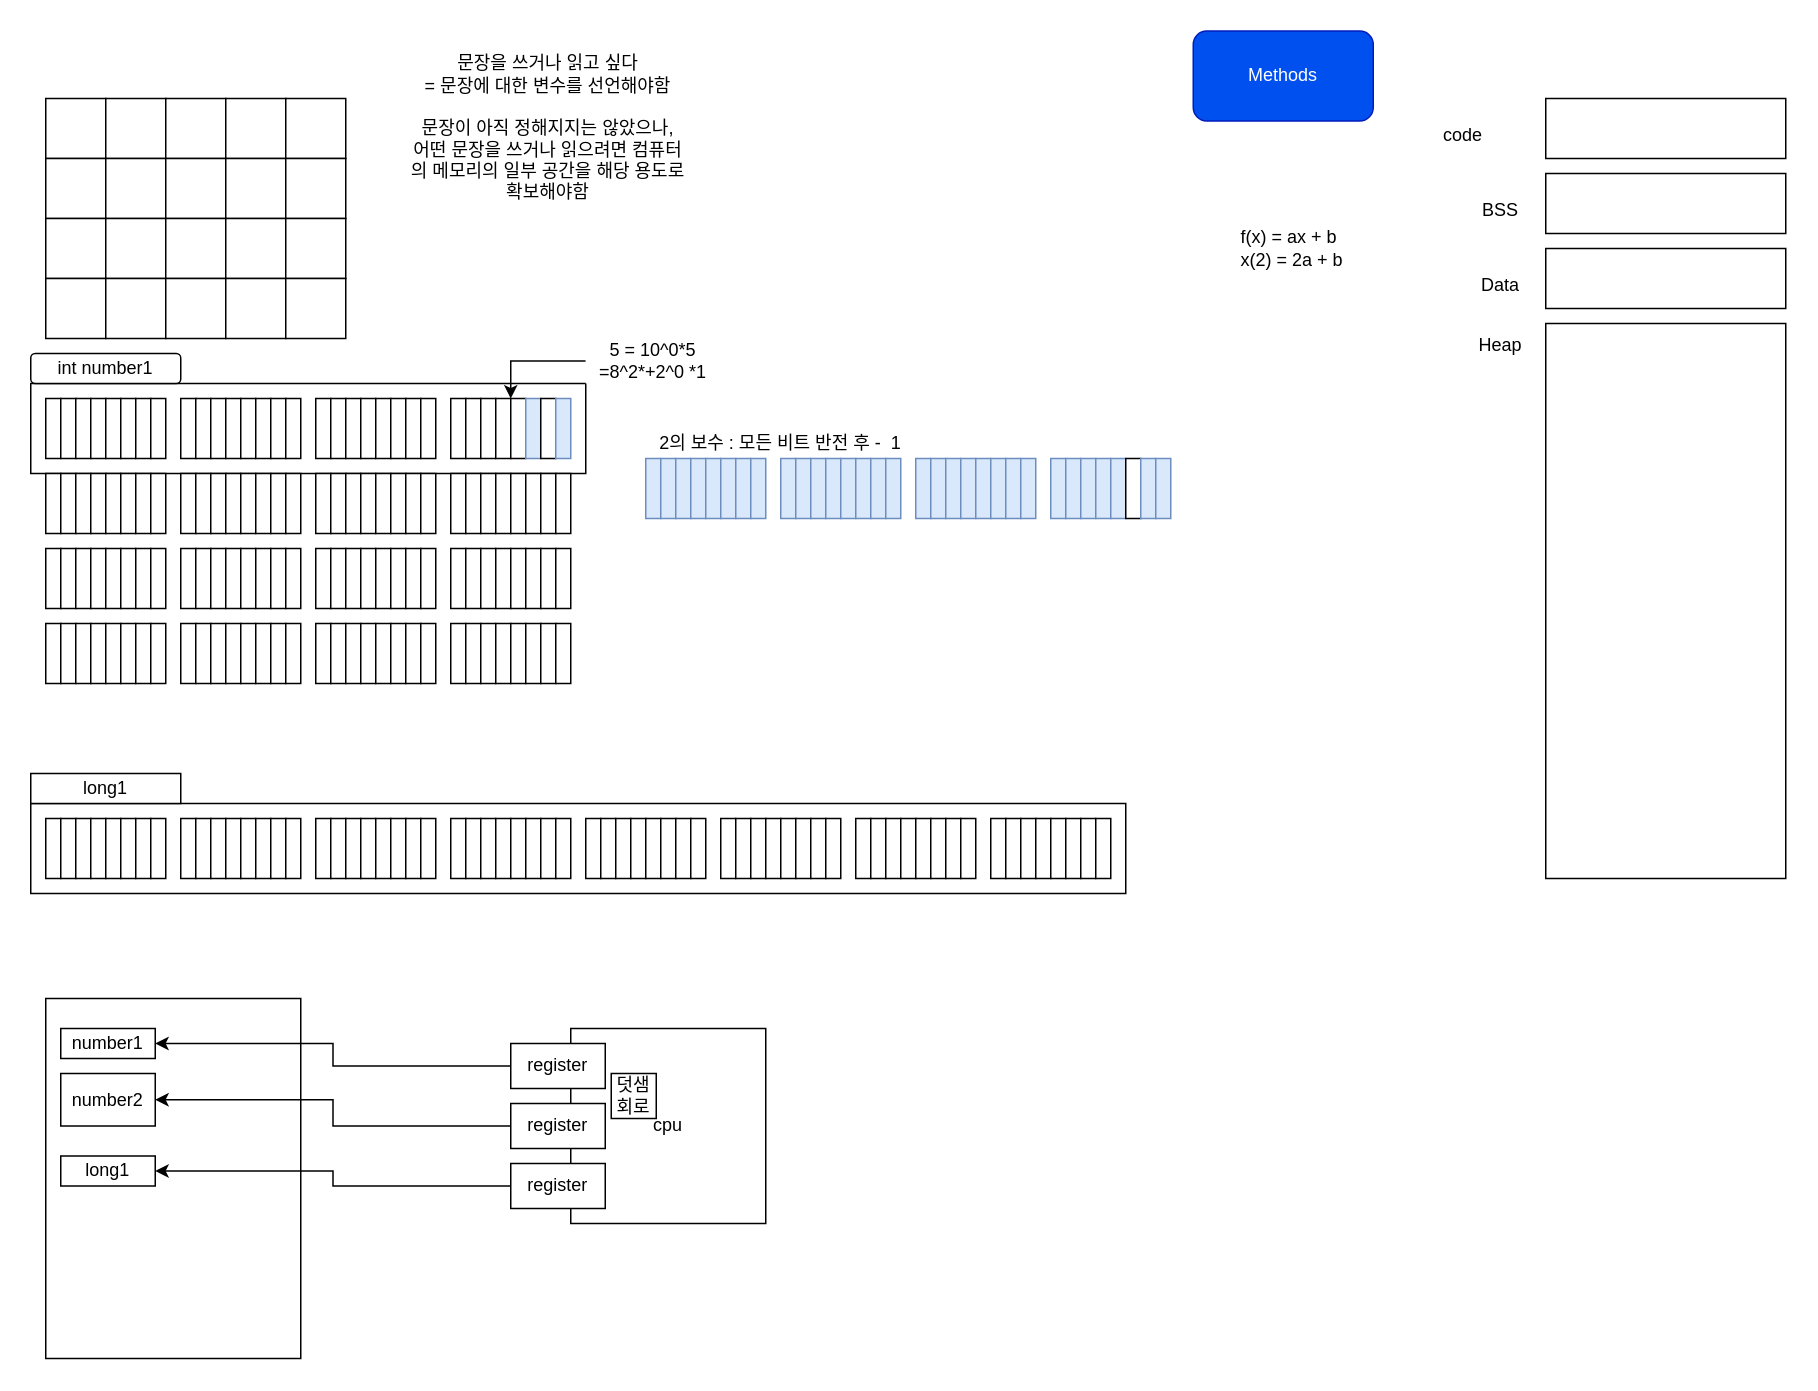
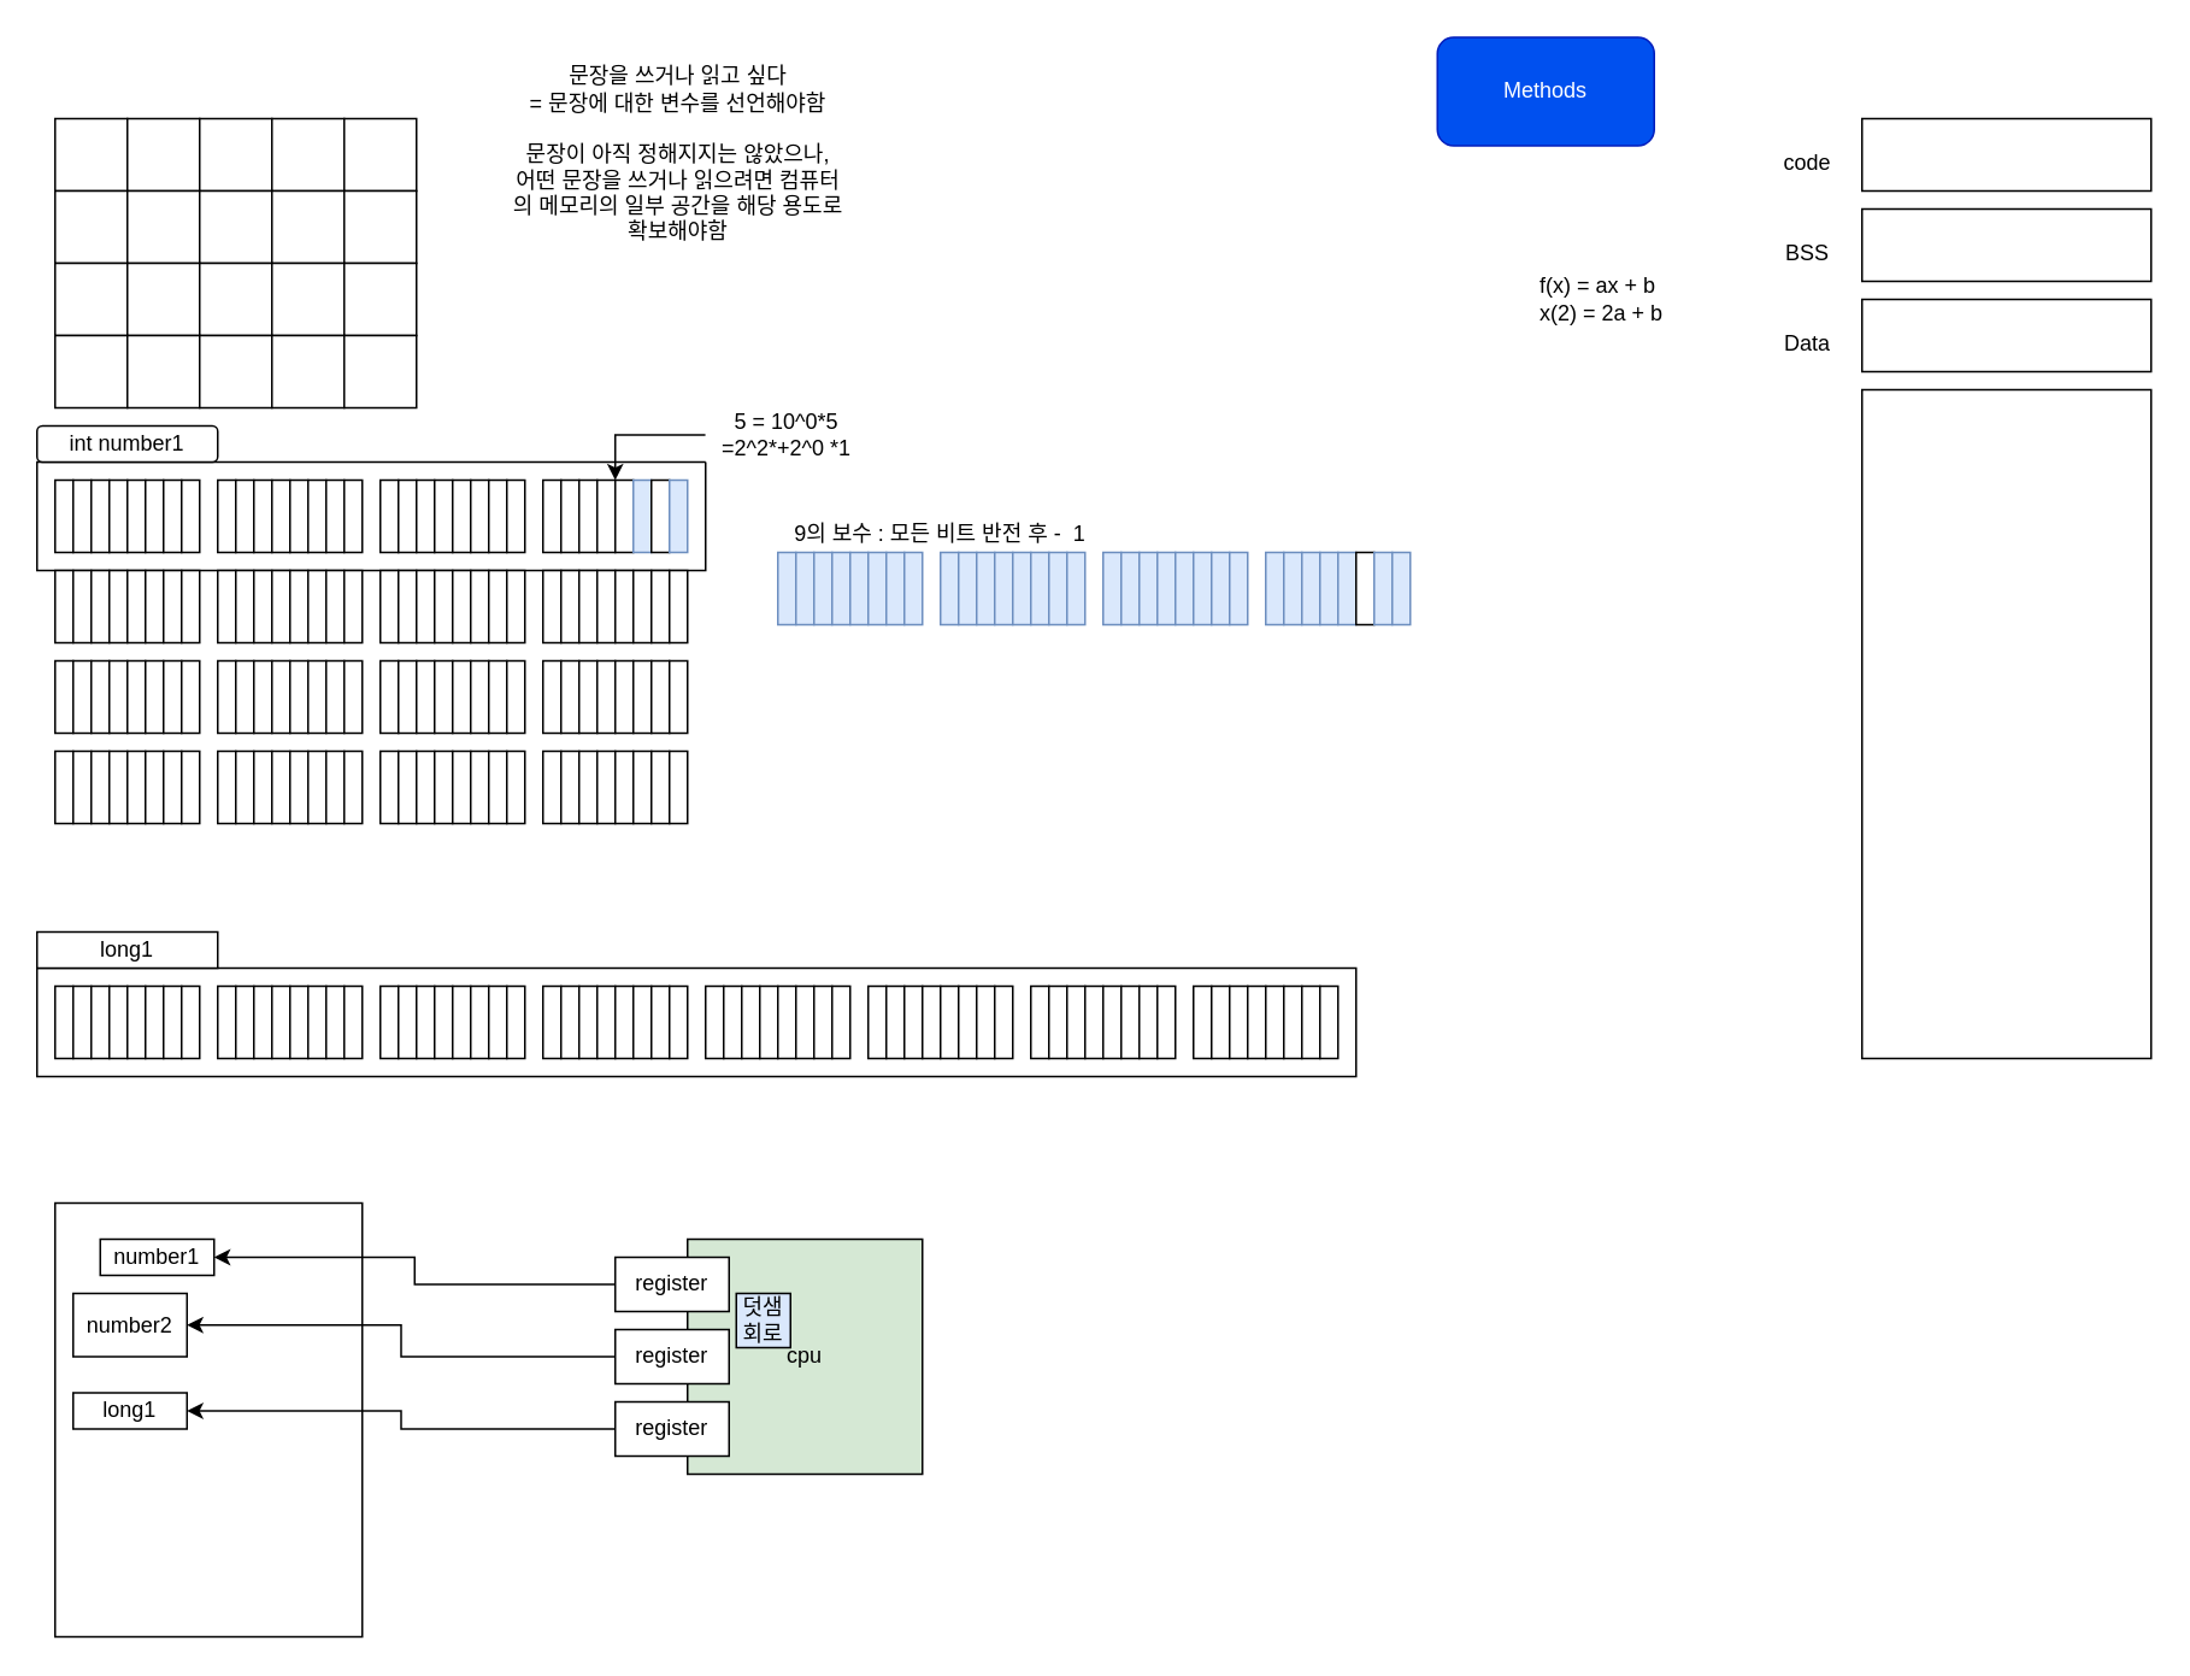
- <mxCell id="24" value="문장을 쓰거나 읽고 싶다 &lt;br&gt;= 문장에 대한 변수를 선언해야함&lt;br&gt;&lt;br&gt;문장이 아직 정해지지는 않았으나,&lt;br&gt;어떤 문장을 쓰거나 읽으려면 컴퓨터의 메모리의 일부 공간을 해당 용도로 확보해야함" style="rounded=0;whiteSpace=wrap;html=1;strokeColor=none;" vertex="1" parent="1"><mxGeometry x="270" width="190" height="120" as="geometry" y="25" /></mxCell>
+ <mxCell id="24" value="문장을 쓰거나 읽고 싶다 &lt;br&gt;= 문장에 대한 변수를 선언해야함&lt;br&gt;&lt;br&gt;문장이 아직 정해지지는 않았으나,&lt;br&gt;어떤 문장을 쓰거나 읽으려면 컴퓨터의 메모리의 일부 공간을 해당 용도로 확보해야함" style="rounded=0;whiteSpace=wrap;html=1;strokeColor=none;" vertex="1" parent="1"><mxGeometry x="280" y="25" width="190" height="120" as="geometry" /></mxCell>
- <mxCell id="272" value="code" style="text;html=1;strokeColor=none;fillColor=none;align=center;verticalAlign=middle;whiteSpace=wrap;rounded=0;" vertex="1" parent="1"><mxGeometry x="945" y="75" width="60" height="30" as="geometry" /></mxCell>
+ <mxCell id="272" value="code" style="text;html=1;strokeColor=none;fillColor=none;align=center;verticalAlign=middle;whiteSpace=wrap;rounded=0;" vertex="1" parent="1"><mxGeometry x="970" y="75" width="60" height="30" as="geometry" /></mxCell>
- <mxCell id="267" value="f(x) = ax + b&lt;br&gt;x(2) = 2a + b" style="rounded=0;whiteSpace=wrap;html=1;align=left;strokeColor=none;" vertex="1" parent="1"><mxGeometry x="825" y="125" width="120" height="80" as="geometry" /></mxCell>
+ <mxCell id="267" value="f(x) = ax + b&lt;br&gt;x(2) = 2a + b" style="rounded=0;whiteSpace=wrap;html=1;align=left;strokeColor=none;" vertex="1" parent="1"><mxGeometry x="850" y="125" width="120" height="80" as="geometry" /></mxCell>
- <mxCell id="275" value="Heap" style="text;html=1;strokeColor=none;fillColor=none;align=center;verticalAlign=middle;whiteSpace=wrap;rounded=0;" vertex="1" parent="1"><mxGeometry x="970" y="215" width="60" height="30" as="geometry" /></mxCell>
- <mxCell id="155" value="5 = 10^0*5&lt;br&gt;=8^2*+2^0 *1" style="rounded=0;whiteSpace=wrap;html=1;strokeColor=none;" vertex="1" parent="1"><mxGeometry x="390" y="225" width="90" height="30" as="geometry" /></mxCell>
+ <mxCell id="155" value="5 = 10^0*5&lt;br&gt;=2^2*+2^0 *1" style="rounded=0;whiteSpace=wrap;html=1;strokeColor=none;" vertex="1" parent="1"><mxGeometry x="390" y="225" width="90" height="30" as="geometry" /></mxCell>
- <mxCell id="156" value="2의 보수 : 모든 비트 반전 후 -&amp;nbsp; 1" style="rounded=0;whiteSpace=wrap;html=1;strokeColor=none;" vertex="1" parent="1"><mxGeometry x="430" y="285" width="180" height="20" as="geometry" /></mxCell>
+ <mxCell id="156" value="9의 보수 : 모든 비트 반전 후 -&amp;nbsp; 1" style="rounded=0;whiteSpace=wrap;html=1;strokeColor=none;" vertex="1" parent="1"><mxGeometry x="430" y="285" width="180" height="20" as="geometry" /></mxCell>
- <mxCell id="197" value="number1" style="rounded=0;whiteSpace=wrap;html=1;" vertex="1" parent="1"><mxGeometry x="40" y="685" width="63" height="20" as="geometry" /></mxCell>
+ <mxCell id="197" value="number1" style="rounded=0;whiteSpace=wrap;html=1;" vertex="1" parent="1"><mxGeometry x="55" y="685" width="63" height="20" as="geometry" /></mxCell>
- <mxCell id="200" value="덧샘&lt;br&gt;회로" style="rounded=0;whiteSpace=wrap;html=1;" vertex="1" parent="1"><mxGeometry x="407" y="715" width="30" height="30" as="geometry" /></mxCell>
+ <mxCell id="200" value="덧샘&lt;br&gt;회로" style="rounded=0;whiteSpace=wrap;html=1;fillColor=#dae8fc;" vertex="1" parent="1"><mxGeometry x="407" y="715" width="30" height="30" as="geometry" /></mxCell>
- <mxCell id="190" value="cpu" style="rounded=0;whiteSpace=wrap;html=1;" vertex="1" parent="1"><mxGeometry x="380" y="685" width="130" height="130" as="geometry" /></mxCell>
+ <mxCell id="190" value="cpu" style="rounded=0;whiteSpace=wrap;html=1;fillColor=#d5e8d4;" vertex="1" parent="1"><mxGeometry x="380" y="685" width="130" height="130" as="geometry" /></mxCell>
